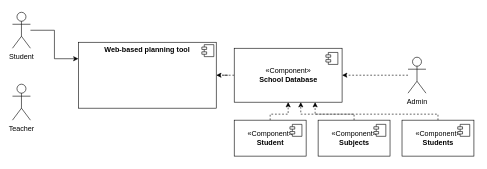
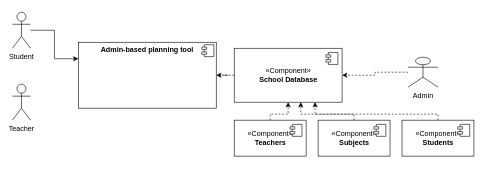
- <mxCell id="10" value="&lt;p style=&quot;margin: 0px ; margin-top: 6px ; text-align: center&quot;&gt;&lt;b&gt;Web-based planning tool&lt;/b&gt;&lt;/p&gt;" style="align=left;overflow=fill;html=1;dropTarget=0;" vertex="1" parent="1"><mxGeometry x="130" y="70" width="230" height="110" as="geometry" /></mxCell>
+ <mxCell id="10" value="&lt;p style=&quot;margin: 0px ; margin-top: 6px ; text-align: center&quot;&gt;&lt;b&gt;Admin-based planning tool&lt;/b&gt;&lt;/p&gt;" style="align=left;overflow=fill;html=1;dropTarget=0;" vertex="1" parent="1"><mxGeometry x="130" y="70" width="230" height="110" as="geometry" /></mxCell>
- <mxCell id="8" value="Admin" style="shape=umlActor;verticalLabelPosition=bottom;verticalAlign=top;html=1;" vertex="1" parent="1"><mxGeometry x="680" y="95" width="30" height="60" as="geometry" /></mxCell>
+ <mxCell id="8" value="Admin" style="shape=umlActor;verticalLabelPosition=bottom;verticalAlign=top;html=1;" vertex="1" parent="1"><mxGeometry x="680" y="95" width="50" height="50" as="geometry" /></mxCell>
- <mxCell id="13" value="«Component»&lt;br&gt;&lt;b&gt;Student&lt;/b&gt;" style="html=1;dropTarget=0;" vertex="1" parent="1"><mxGeometry x="390" y="200" width="120" height="60" as="geometry" /></mxCell>
+ <mxCell id="13" value="«Component»&lt;br&gt;&lt;b&gt;Teachers&lt;/b&gt;" style="html=1;dropTarget=0;" vertex="1" parent="1"><mxGeometry x="390" y="200" width="120" height="60" as="geometry" /></mxCell>
